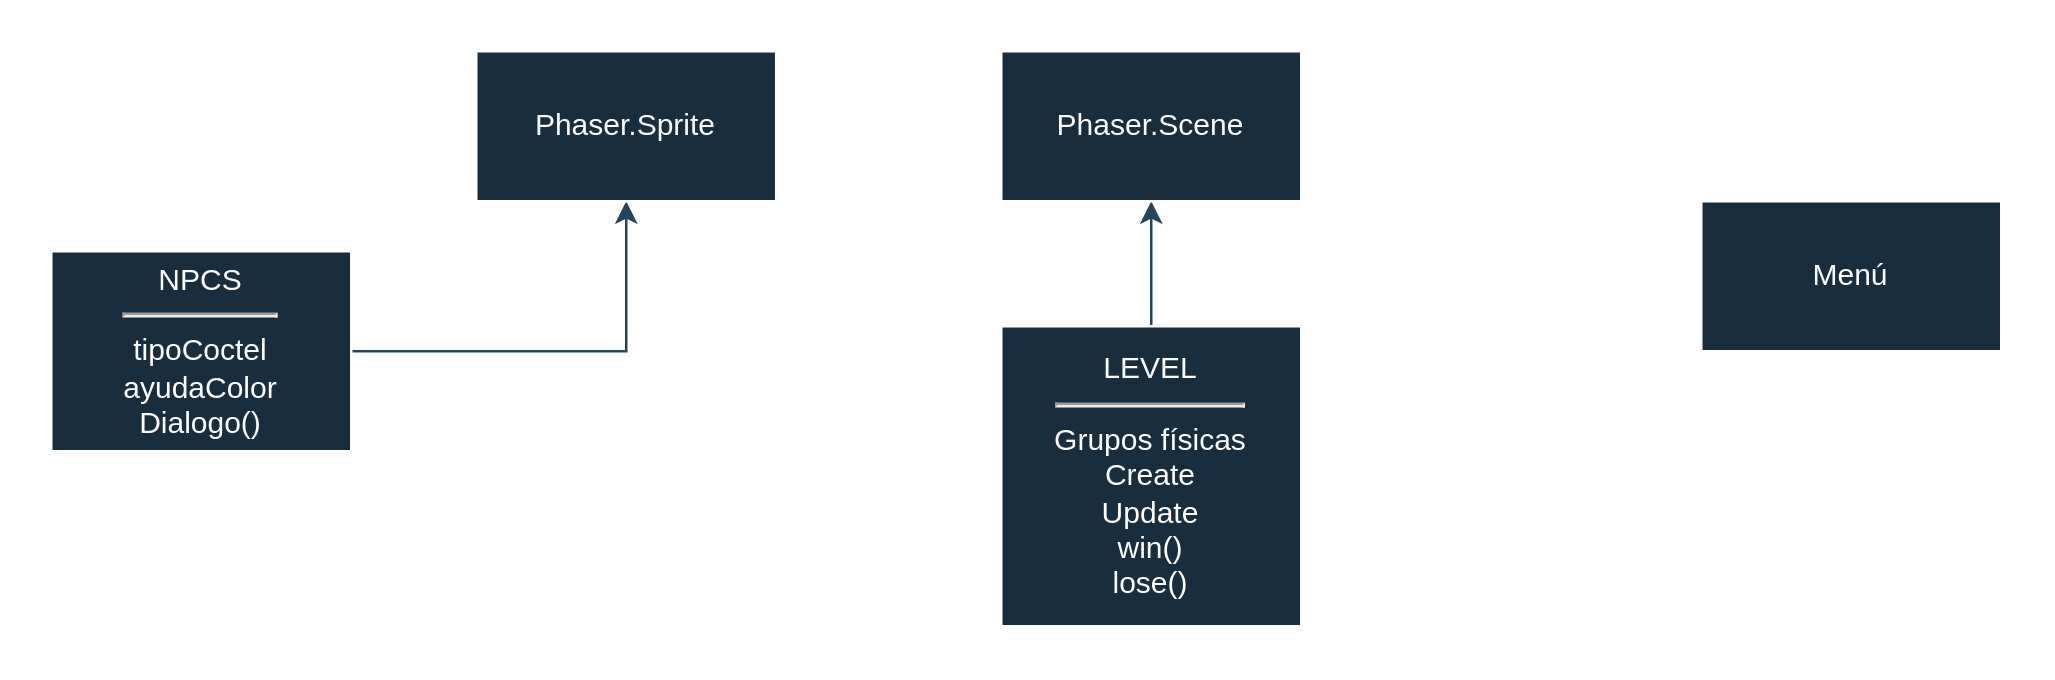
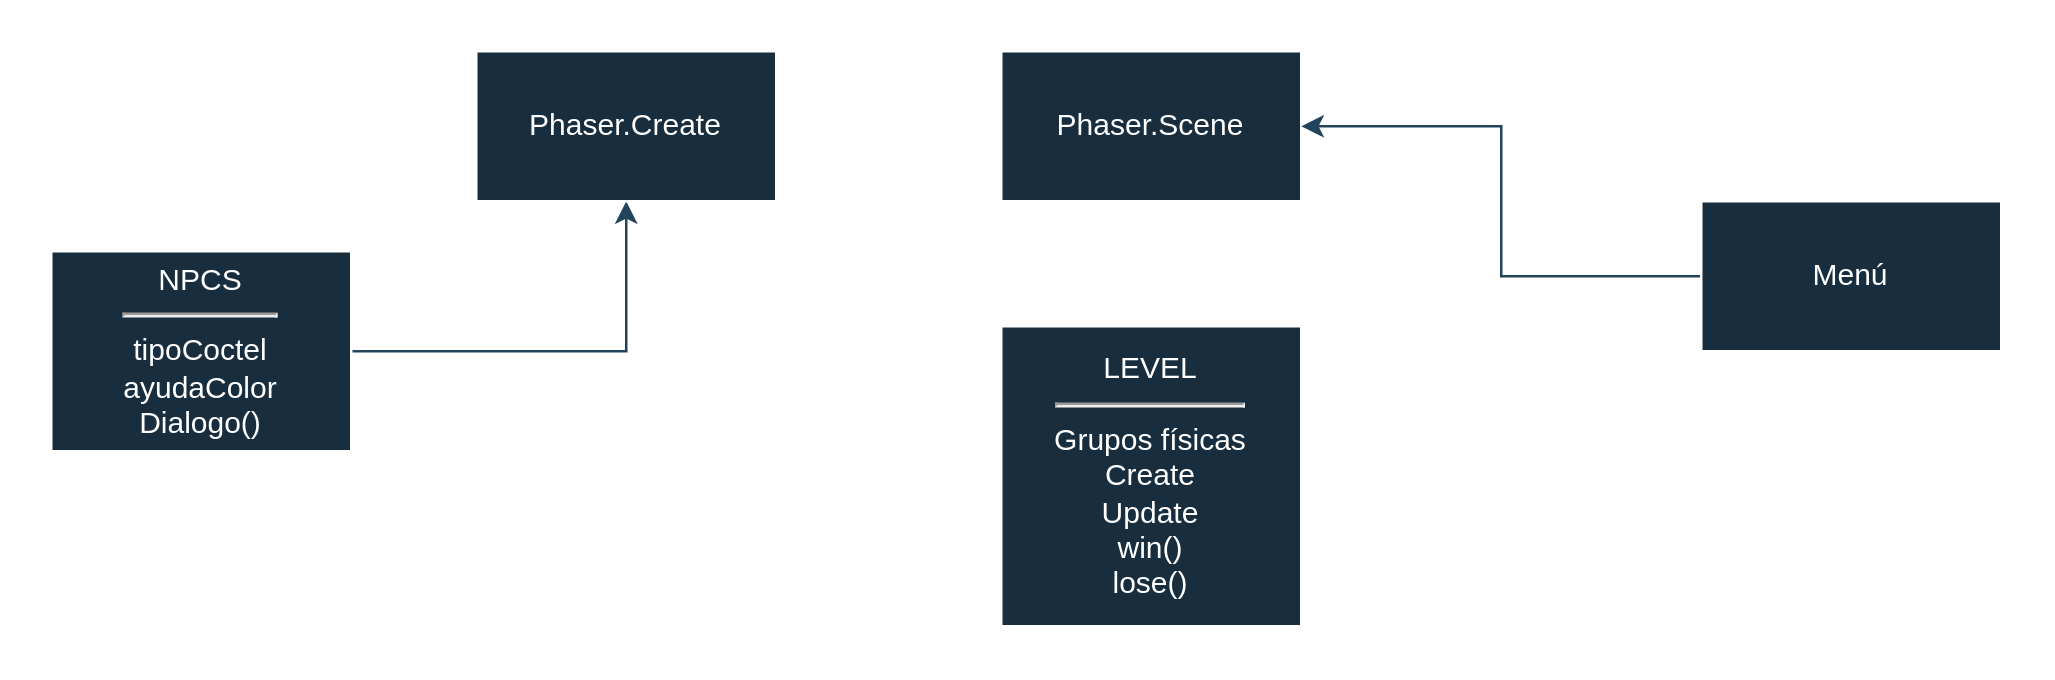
- <mxCell id="9" value="Phaser.Sprite" style="rounded=0;whiteSpace=wrap;html=1;fillColor=#182E3E;strokeColor=#FFFFFF;labelBackgroundColor=none;fontColor=#FFFFFF;" parent="1" vertex="1"><mxGeometry x="190" y="20" width="120" height="60" as="geometry" /></mxCell>
+ <mxCell id="9" value="Phaser.Create" style="rounded=0;whiteSpace=wrap;html=1;fillColor=#182E3E;strokeColor=#FFFFFF;labelBackgroundColor=none;fontColor=#FFFFFF;" parent="1" vertex="1"><mxGeometry x="190" y="20" width="120" height="60" as="geometry" /></mxCell>
+ <mxCell id="5" value="" style="edgeStyle=orthogonalEdgeStyle;rounded=0;orthogonalLoop=1;jettySize=auto;html=1;labelBackgroundColor=none;strokeColor=#23445D;fontColor=default;" parent="1" source="6" target="4" edge="1"><mxGeometry relative="1" as="geometry" /></mxCell>
- <mxCell id="2" value="" style="edgeStyle=orthogonalEdgeStyle;rounded=0;orthogonalLoop=1;jettySize=auto;html=1;labelBackgroundColor=none;strokeColor=#23445D;fontColor=default;" parent="1" source="3" target="4" edge="1"><mxGeometry relative="1" as="geometry" /></mxCell>
